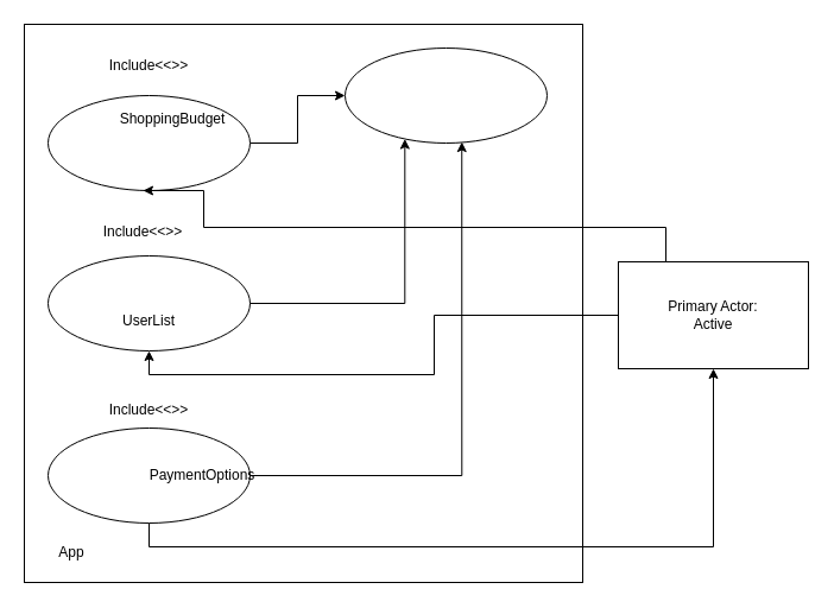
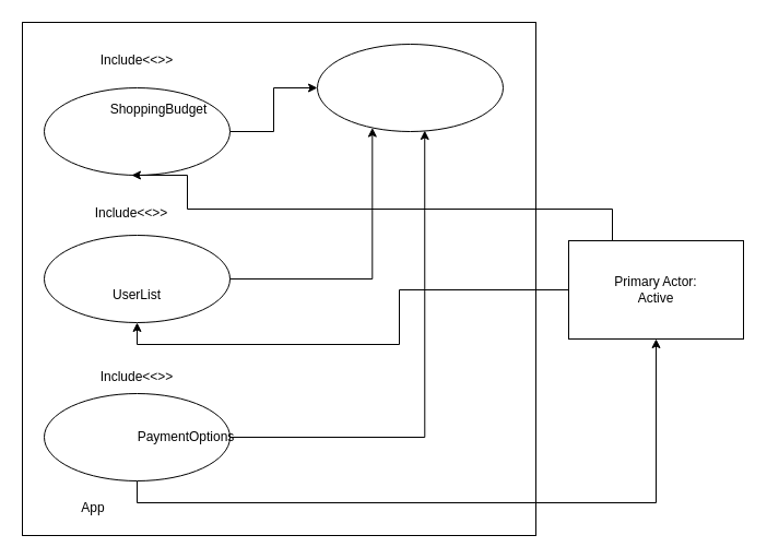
- <mxCell id="12" value="App" style="text;html=1;strokeColor=none;fillColor=none;align=center;verticalAlign=middle;whiteSpace=wrap;rounded=0;" vertex="1" parent="1"><mxGeometry x="30" y="450" width="60" height="30" as="geometry" /></mxCell>
+ <mxCell id="12" value="App" style="text;html=1;strokeColor=none;fillColor=none;align=center;verticalAlign=middle;whiteSpace=wrap;rounded=0;" vertex="1" parent="1"><mxGeometry x="55" y="450" width="60" height="30" as="geometry" /></mxCell>
